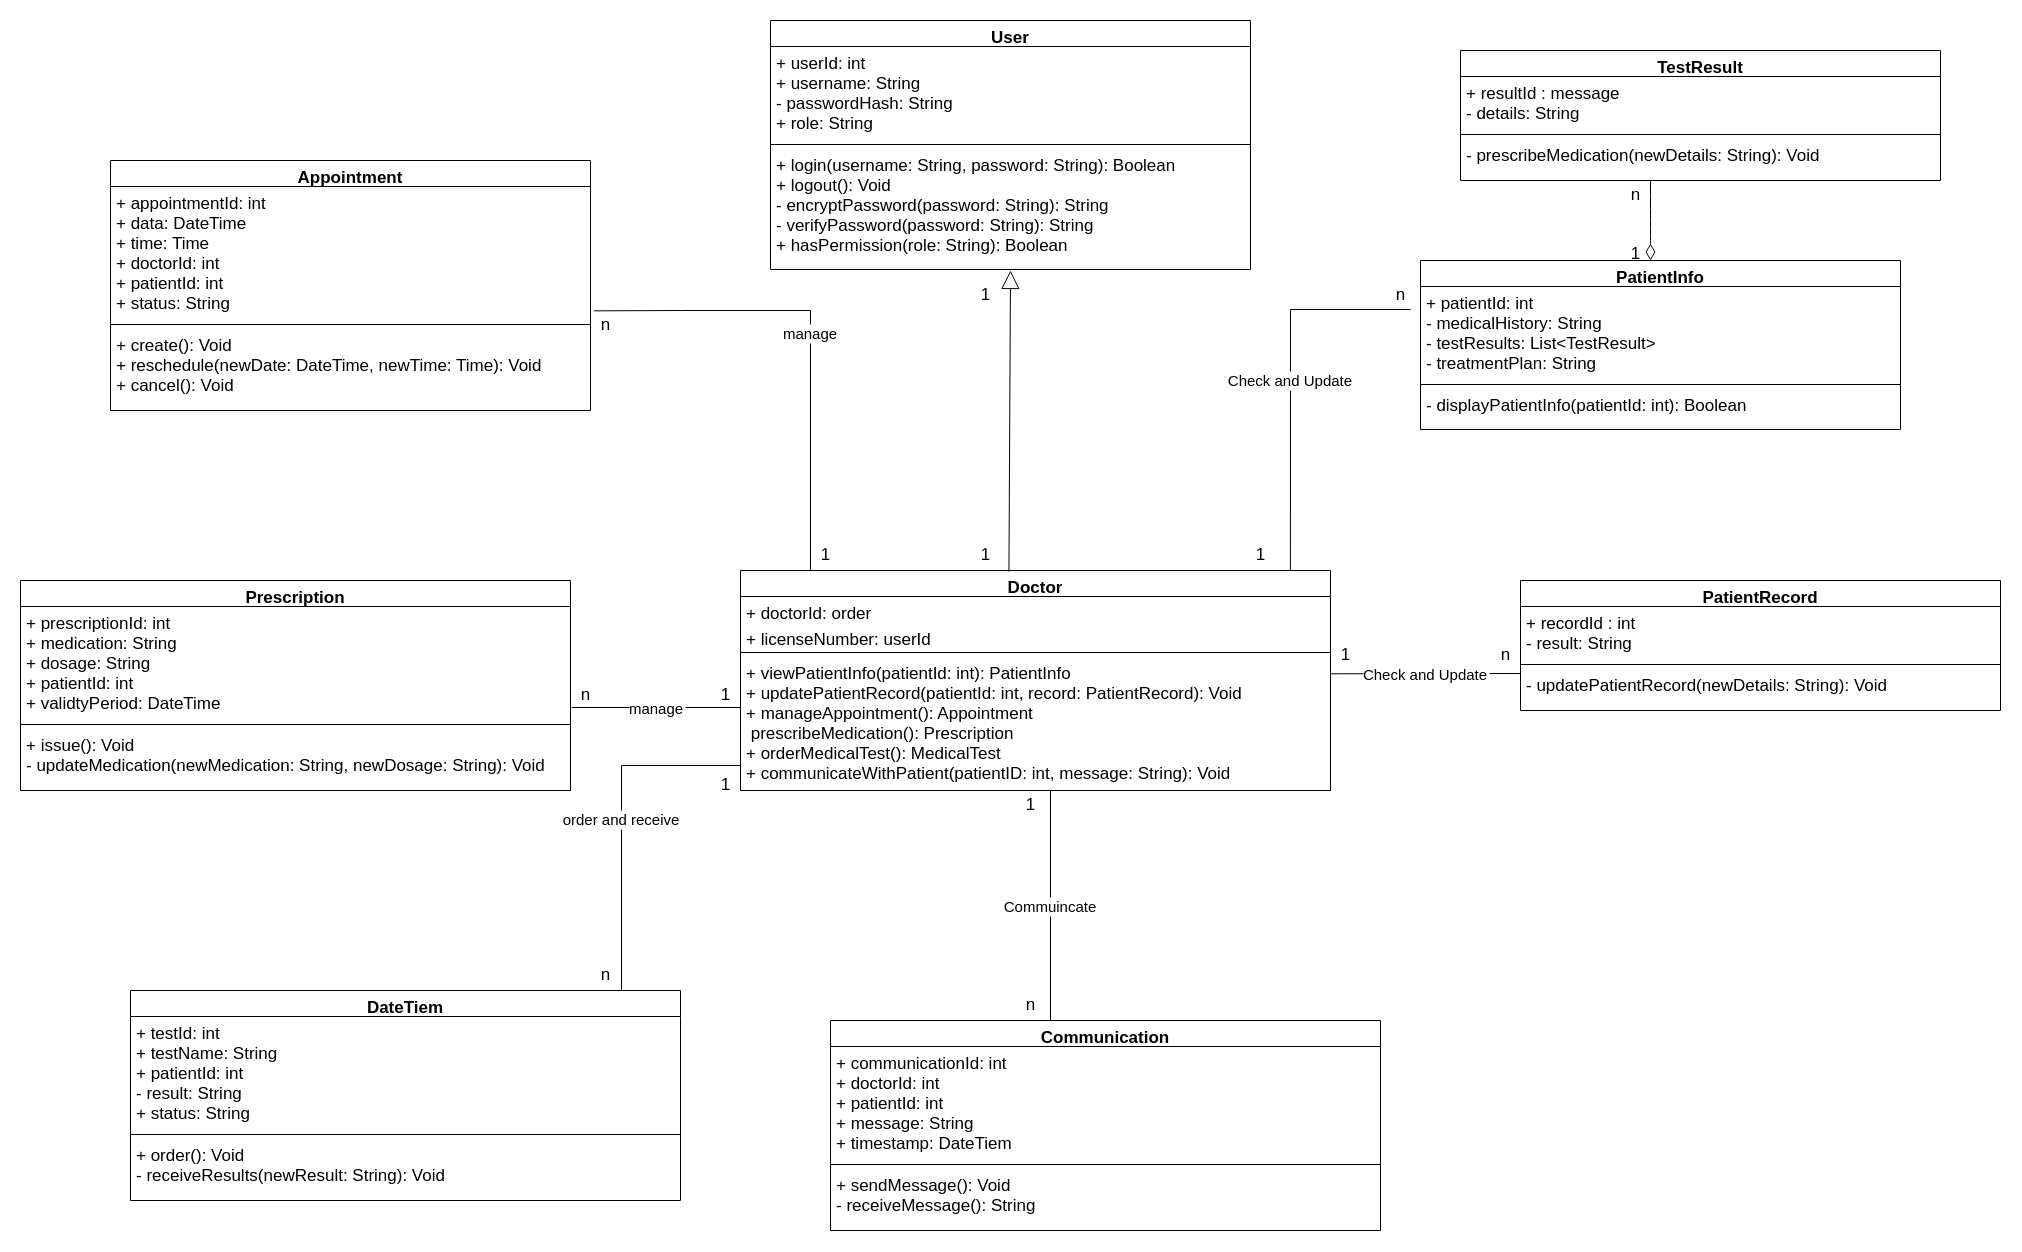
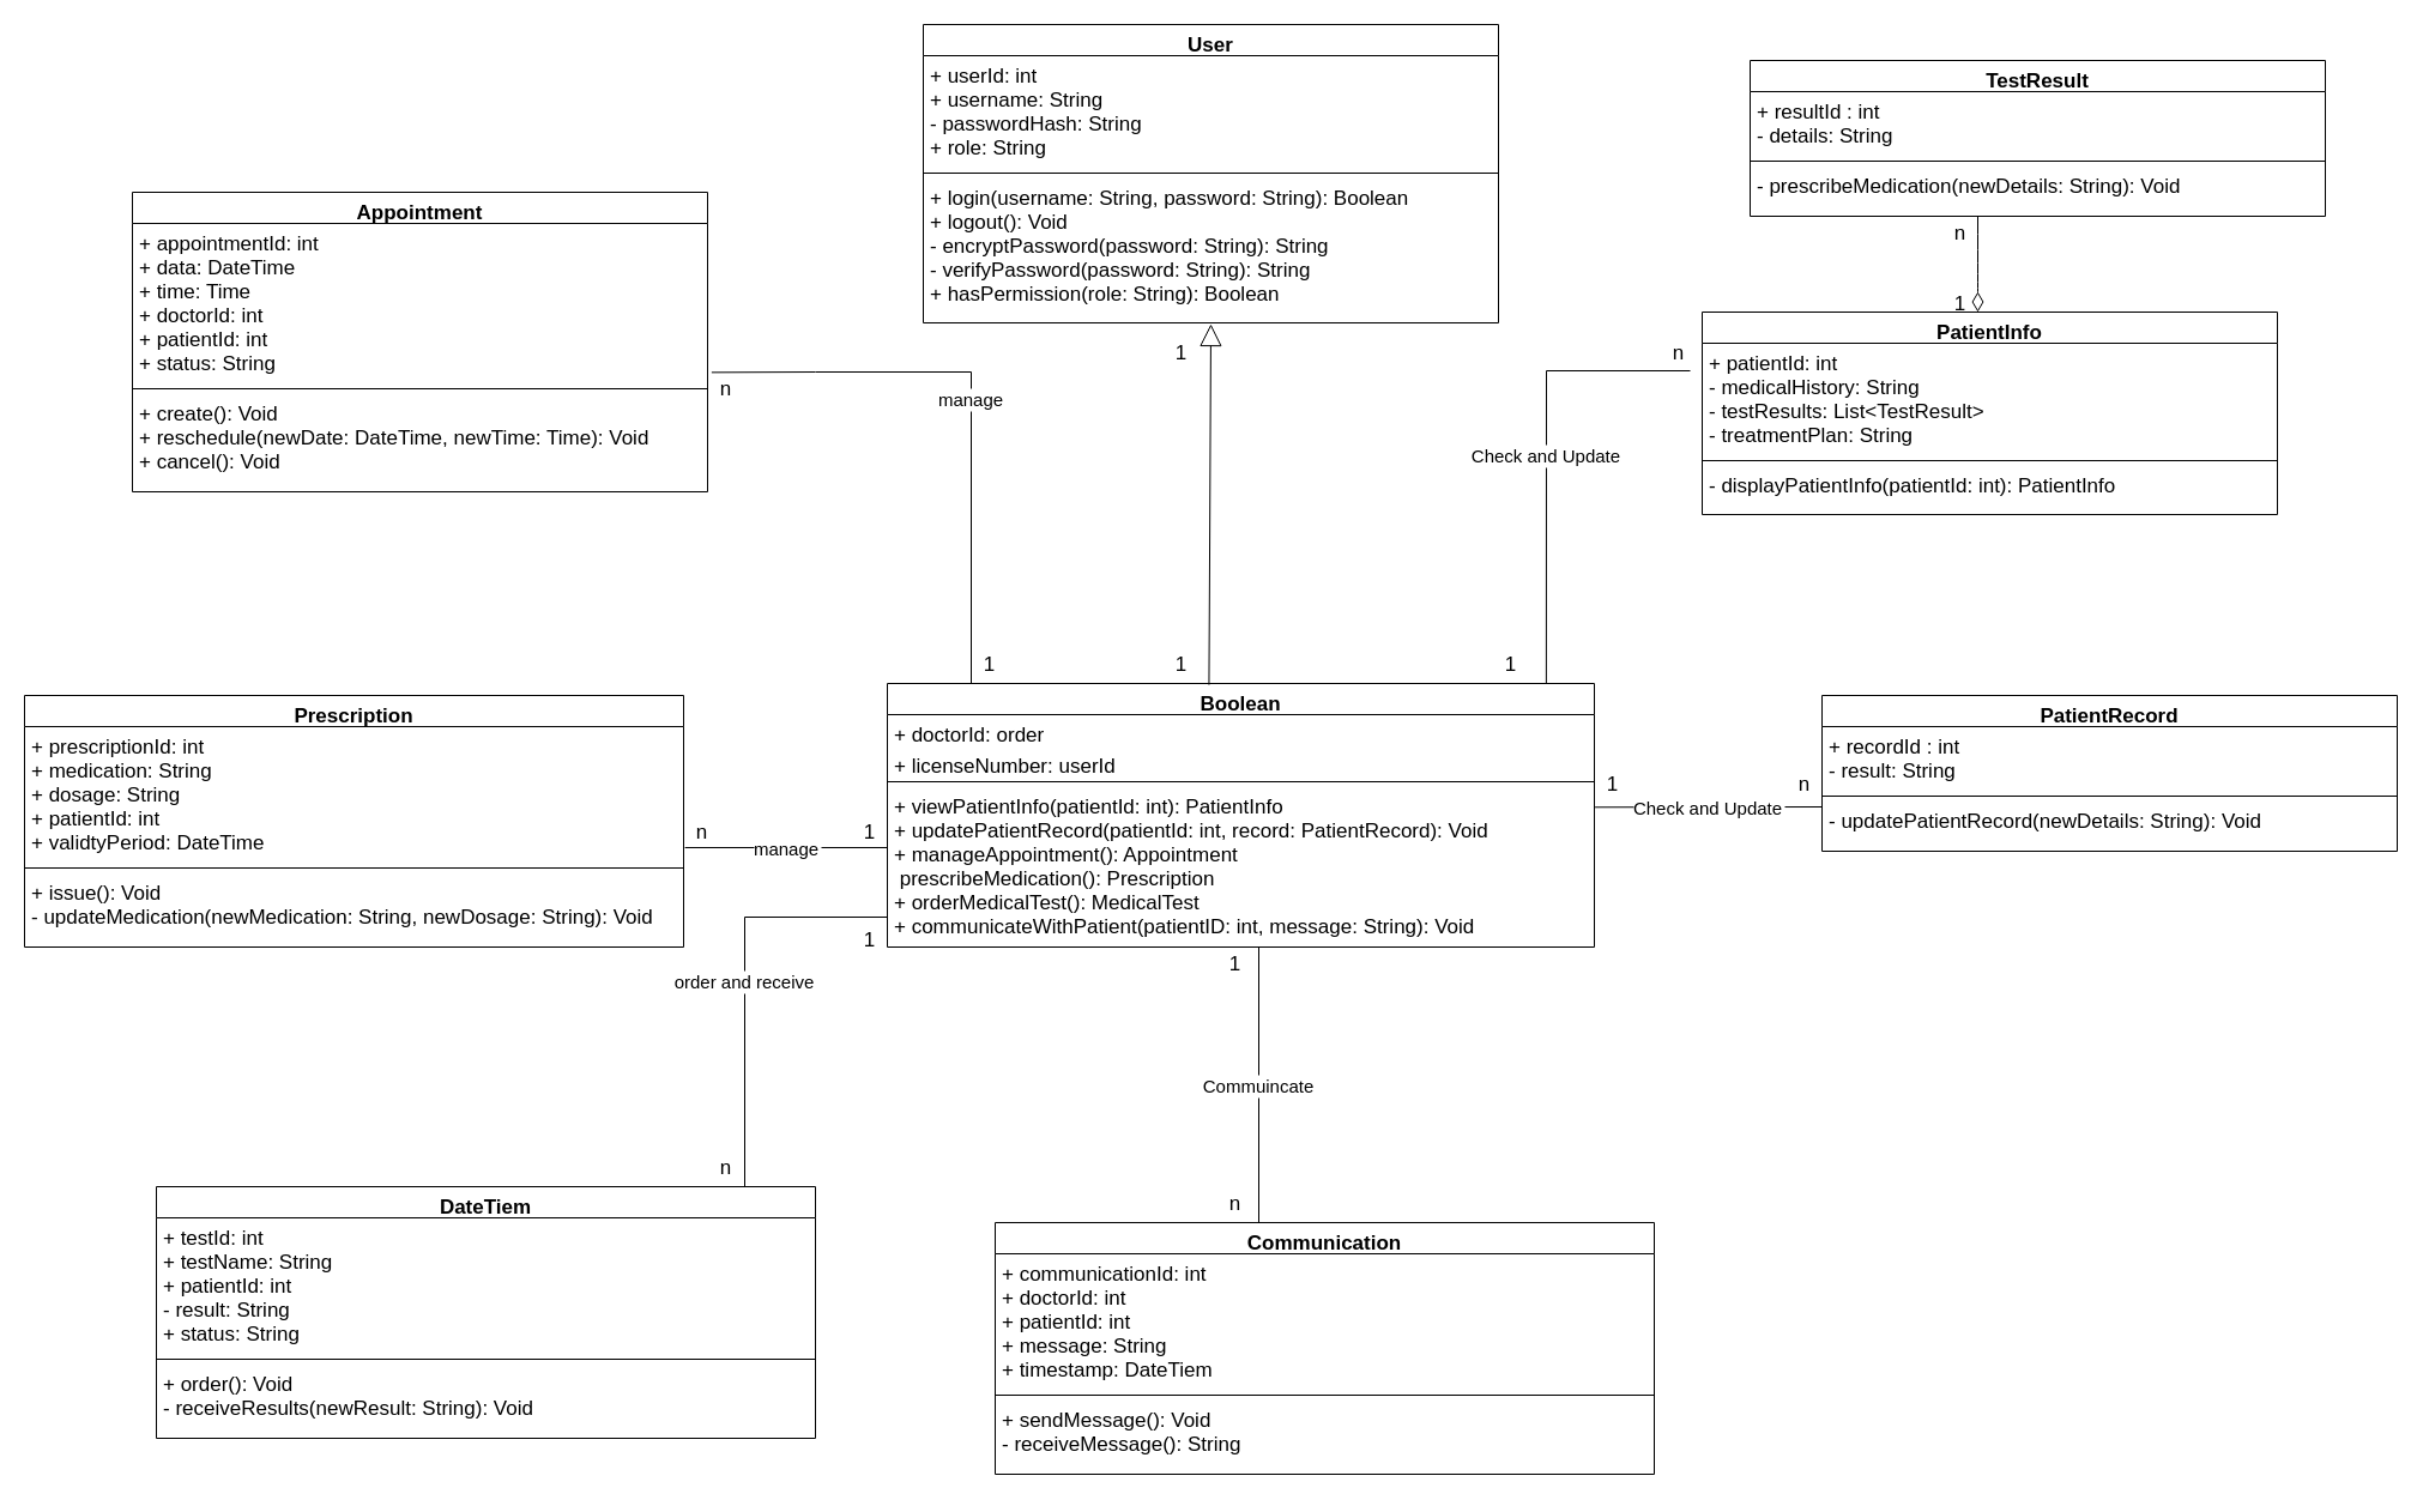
- <mxCell id="33" value="+ resultId : message&#10;- details: String&#10; " style="text;strokeColor=none;fillColor=none;align=left;verticalAlign=top;spacingLeft=4;spacingRight=4;overflow=hidden;rotatable=0;points=[[0,0.5],[1,0.5]];portConstraint=eastwest;fontSize=17;" parent="32" vertex="1"><mxGeometry y="26" width="480" height="54" as="geometry" /></mxCell>
+ <mxCell id="33" value="+ resultId : int&#10;- details: String&#10; " style="text;strokeColor=none;fillColor=none;align=left;verticalAlign=top;spacingLeft=4;spacingRight=4;overflow=hidden;rotatable=0;points=[[0,0.5],[1,0.5]];portConstraint=eastwest;fontSize=17;" parent="32" vertex="1"><mxGeometry y="26" width="480" height="54" as="geometry" /></mxCell>
- <mxCell id="15" value="- displayPatientInfo(patientId: int): Boolean" style="text;strokeColor=none;fillColor=none;align=left;verticalAlign=top;spacingLeft=4;spacingRight=4;overflow=hidden;rotatable=0;points=[[0,0.5],[1,0.5]];portConstraint=eastwest;fontSize=17;" parent="12" vertex="1"><mxGeometry y="128" width="480" height="41" as="geometry" /></mxCell>
+ <mxCell id="15" value="- displayPatientInfo(patientId: int): PatientInfo" style="text;strokeColor=none;fillColor=none;align=left;verticalAlign=top;spacingLeft=4;spacingRight=4;overflow=hidden;rotatable=0;points=[[0,0.5],[1,0.5]];portConstraint=eastwest;fontSize=17;" parent="12" vertex="1"><mxGeometry y="128" width="480" height="41" as="geometry" /></mxCell>
- <mxCell id="6" value="Doctor" style="swimlane;fontStyle=1;align=center;verticalAlign=top;childLayout=stackLayout;horizontal=1;startSize=26;horizontalStack=0;resizeParent=1;resizeParentMax=0;resizeLast=0;collapsible=0;marginBottom=0;fontSize=17;" parent="1" vertex="1"><mxGeometry x="740" y="570" width="590" height="220" as="geometry" /></mxCell>
+ <mxCell id="6" value="Boolean" style="swimlane;fontStyle=1;align=center;verticalAlign=top;childLayout=stackLayout;horizontal=1;startSize=26;horizontalStack=0;resizeParent=1;resizeParentMax=0;resizeLast=0;collapsible=0;marginBottom=0;fontSize=17;" parent="1" vertex="1"><mxGeometry x="740" y="570" width="590" height="220" as="geometry" /></mxCell>
